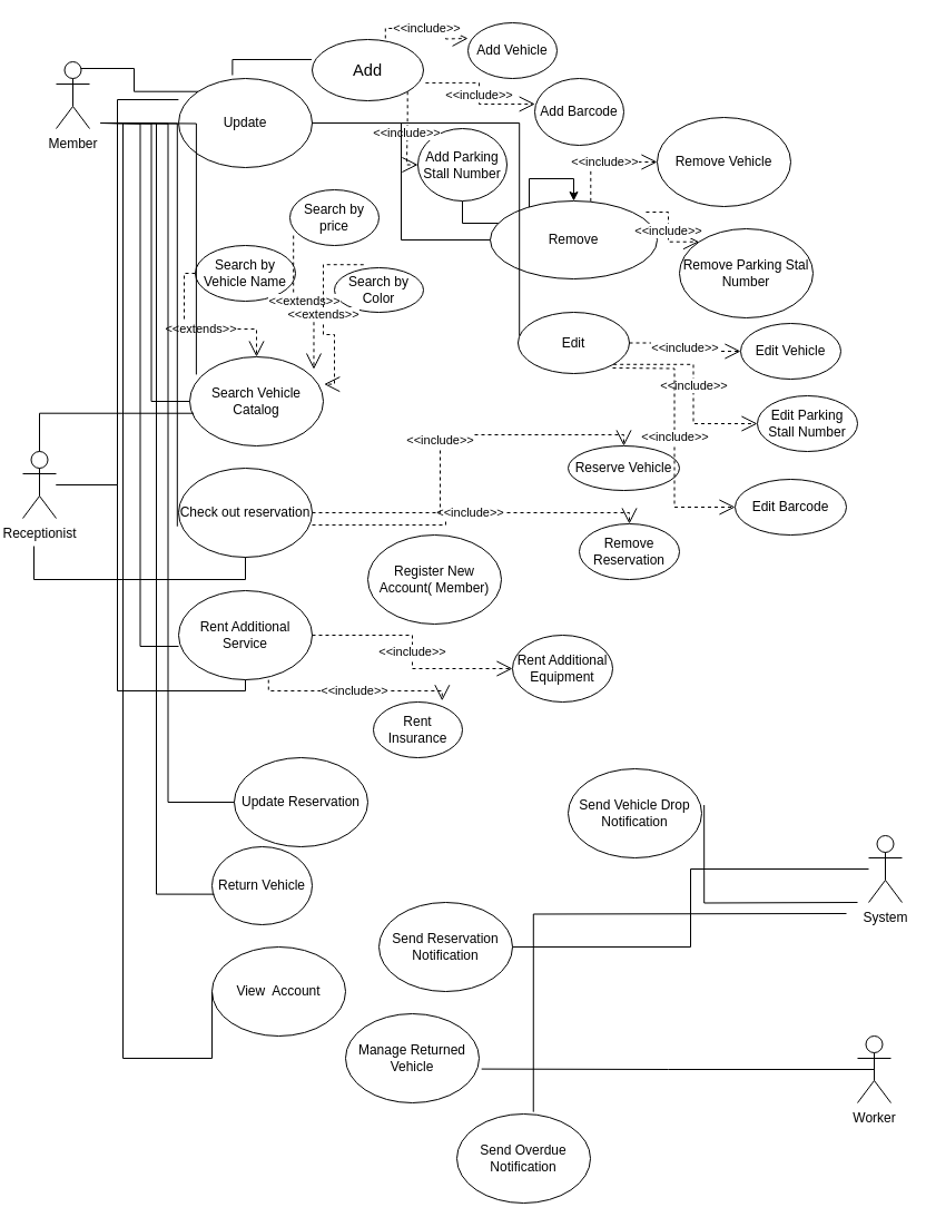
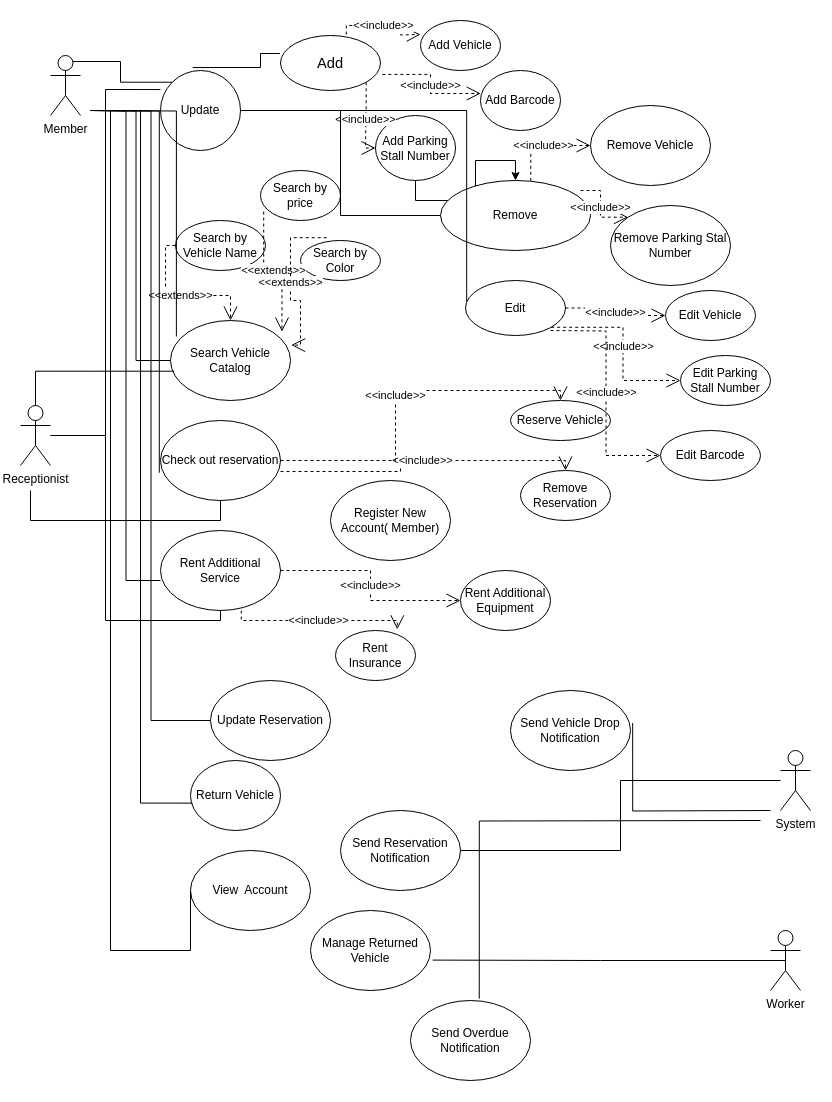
- <mxCell id="51" value="Update" style="ellipse;whiteSpace=wrap;html=1;" vertex="1" parent="1"><mxGeometry x="160" y="70" width="120" height="80" as="geometry" /></mxCell>
+ <mxCell id="51" value="Update" style="ellipse;whiteSpace=wrap;html=1;" vertex="1" parent="1"><mxGeometry x="160" y="70" width="80" height="80" as="geometry" /></mxCell>
